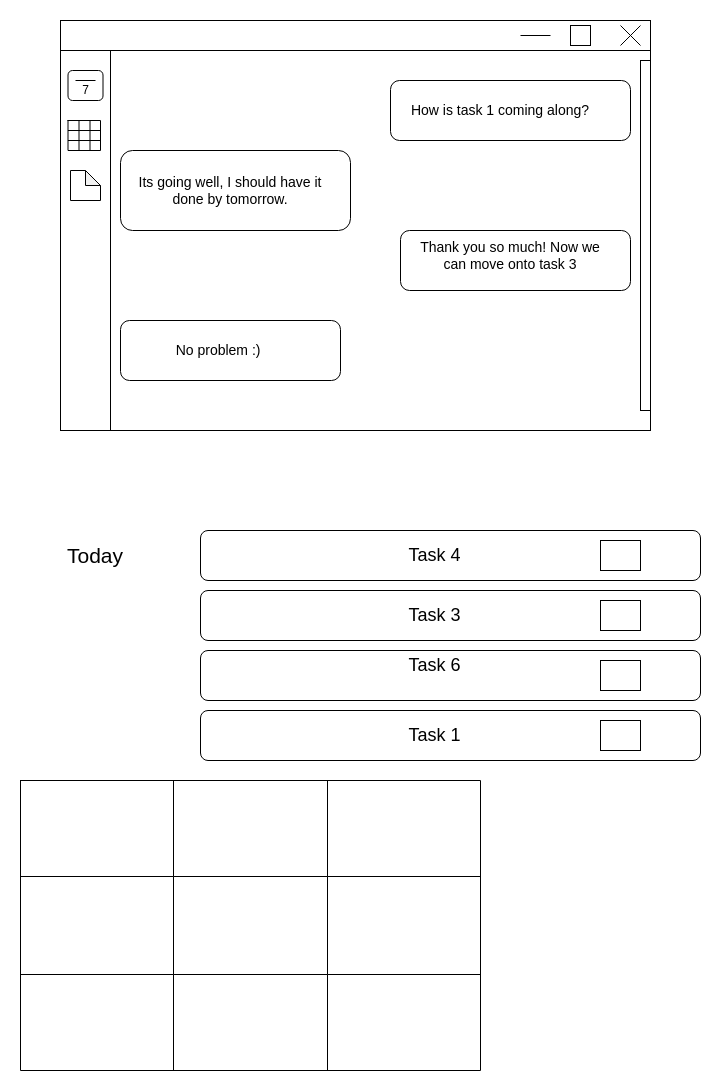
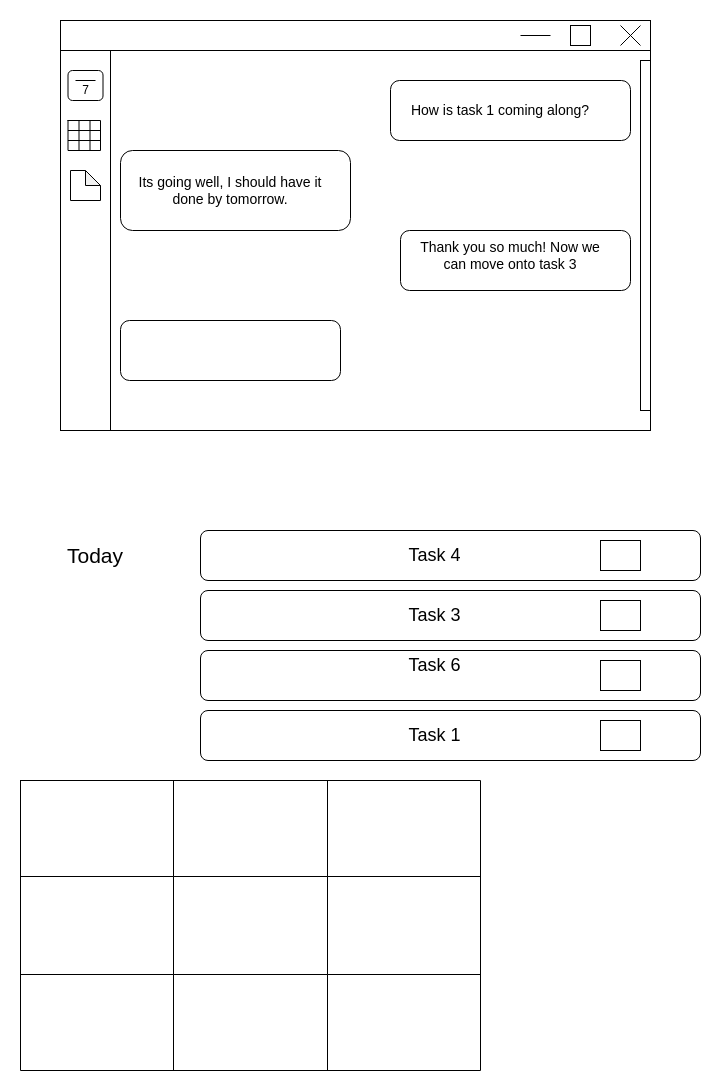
- <mxCell id="60" value="&lt;font style=&quot;font-size: 14px&quot;&gt;No problem :)&amp;nbsp;&lt;/font&gt;" style="text;html=1;strokeColor=none;fillColor=none;align=center;verticalAlign=middle;whiteSpace=wrap;rounded=0;strokeWidth=3;" vertex="1" parent="1"><mxGeometry x="120" y="335" width="200" height="30" as="geometry" /></mxCell>
